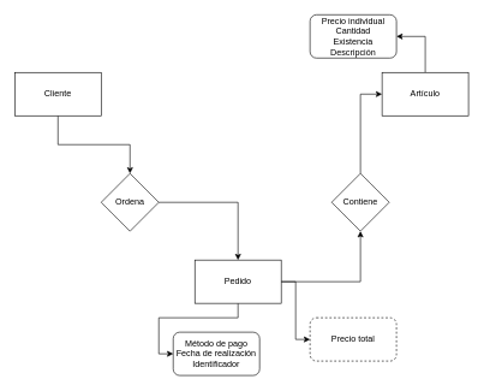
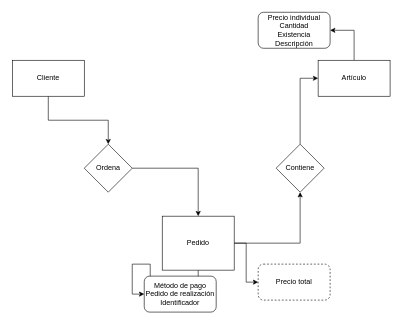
- <mxCell id="7" value="Pedido" style="rounded=0;whiteSpace=wrap;html=1;" vertex="1" parent="1"><mxGeometry x="270" y="360" width="120" height="60" as="geometry" /></mxCell>
+ <mxCell id="7" value="Pedido" style="rounded=0;whiteSpace=wrap;html=1;" vertex="1" parent="1"><mxGeometry x="270" y="360" width="120" height="90" as="geometry" /></mxCell>
- <mxCell id="14" value="&lt;div&gt;Método de pago&lt;/div&gt;&lt;div&gt;Fecha de realización&lt;/div&gt;&lt;div&gt;Identificador&lt;/div&gt;" style="rounded=1;whiteSpace=wrap;html=1;" vertex="1" parent="1"><mxGeometry x="240" y="460" width="120" height="60" as="geometry" /></mxCell>
+ <mxCell id="14" value="&lt;div&gt;Método de pago&lt;/div&gt;&lt;div&gt;Pedido de realización&lt;/div&gt;&lt;div&gt;Identificador&lt;/div&gt;" style="rounded=1;whiteSpace=wrap;html=1;" vertex="1" parent="1"><mxGeometry x="240" y="460" width="120" height="60" as="geometry" /></mxCell>
